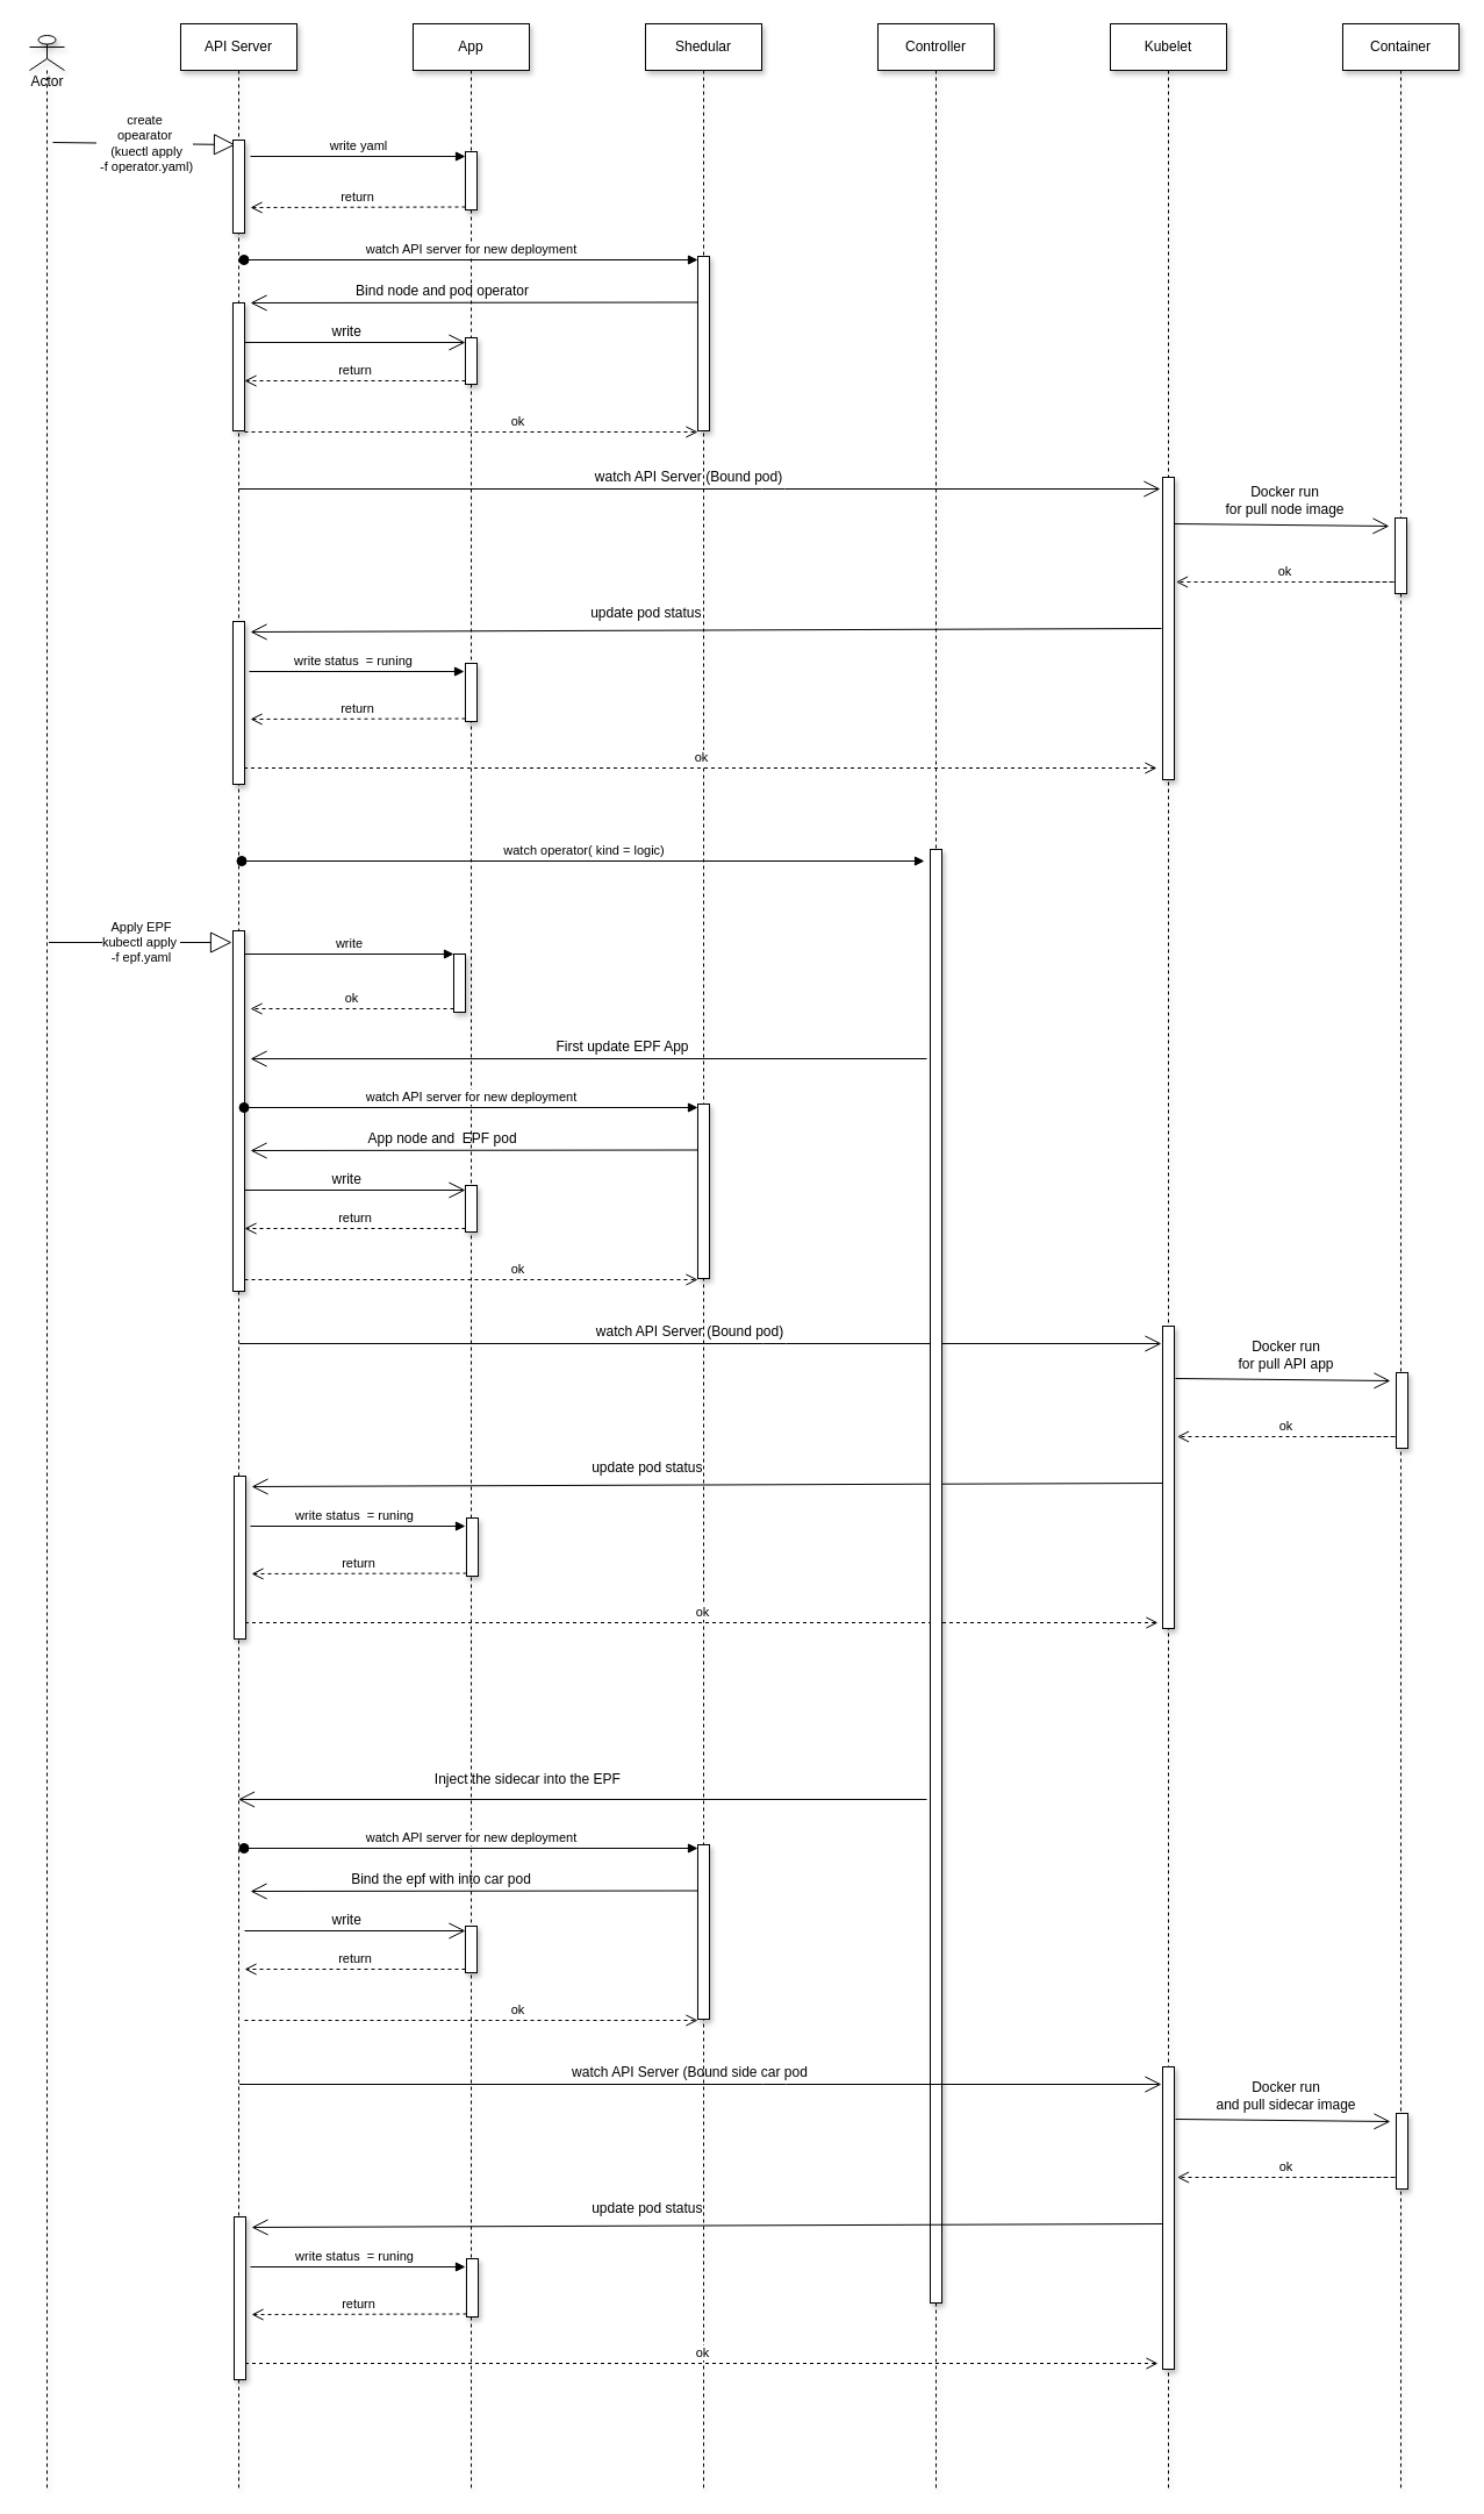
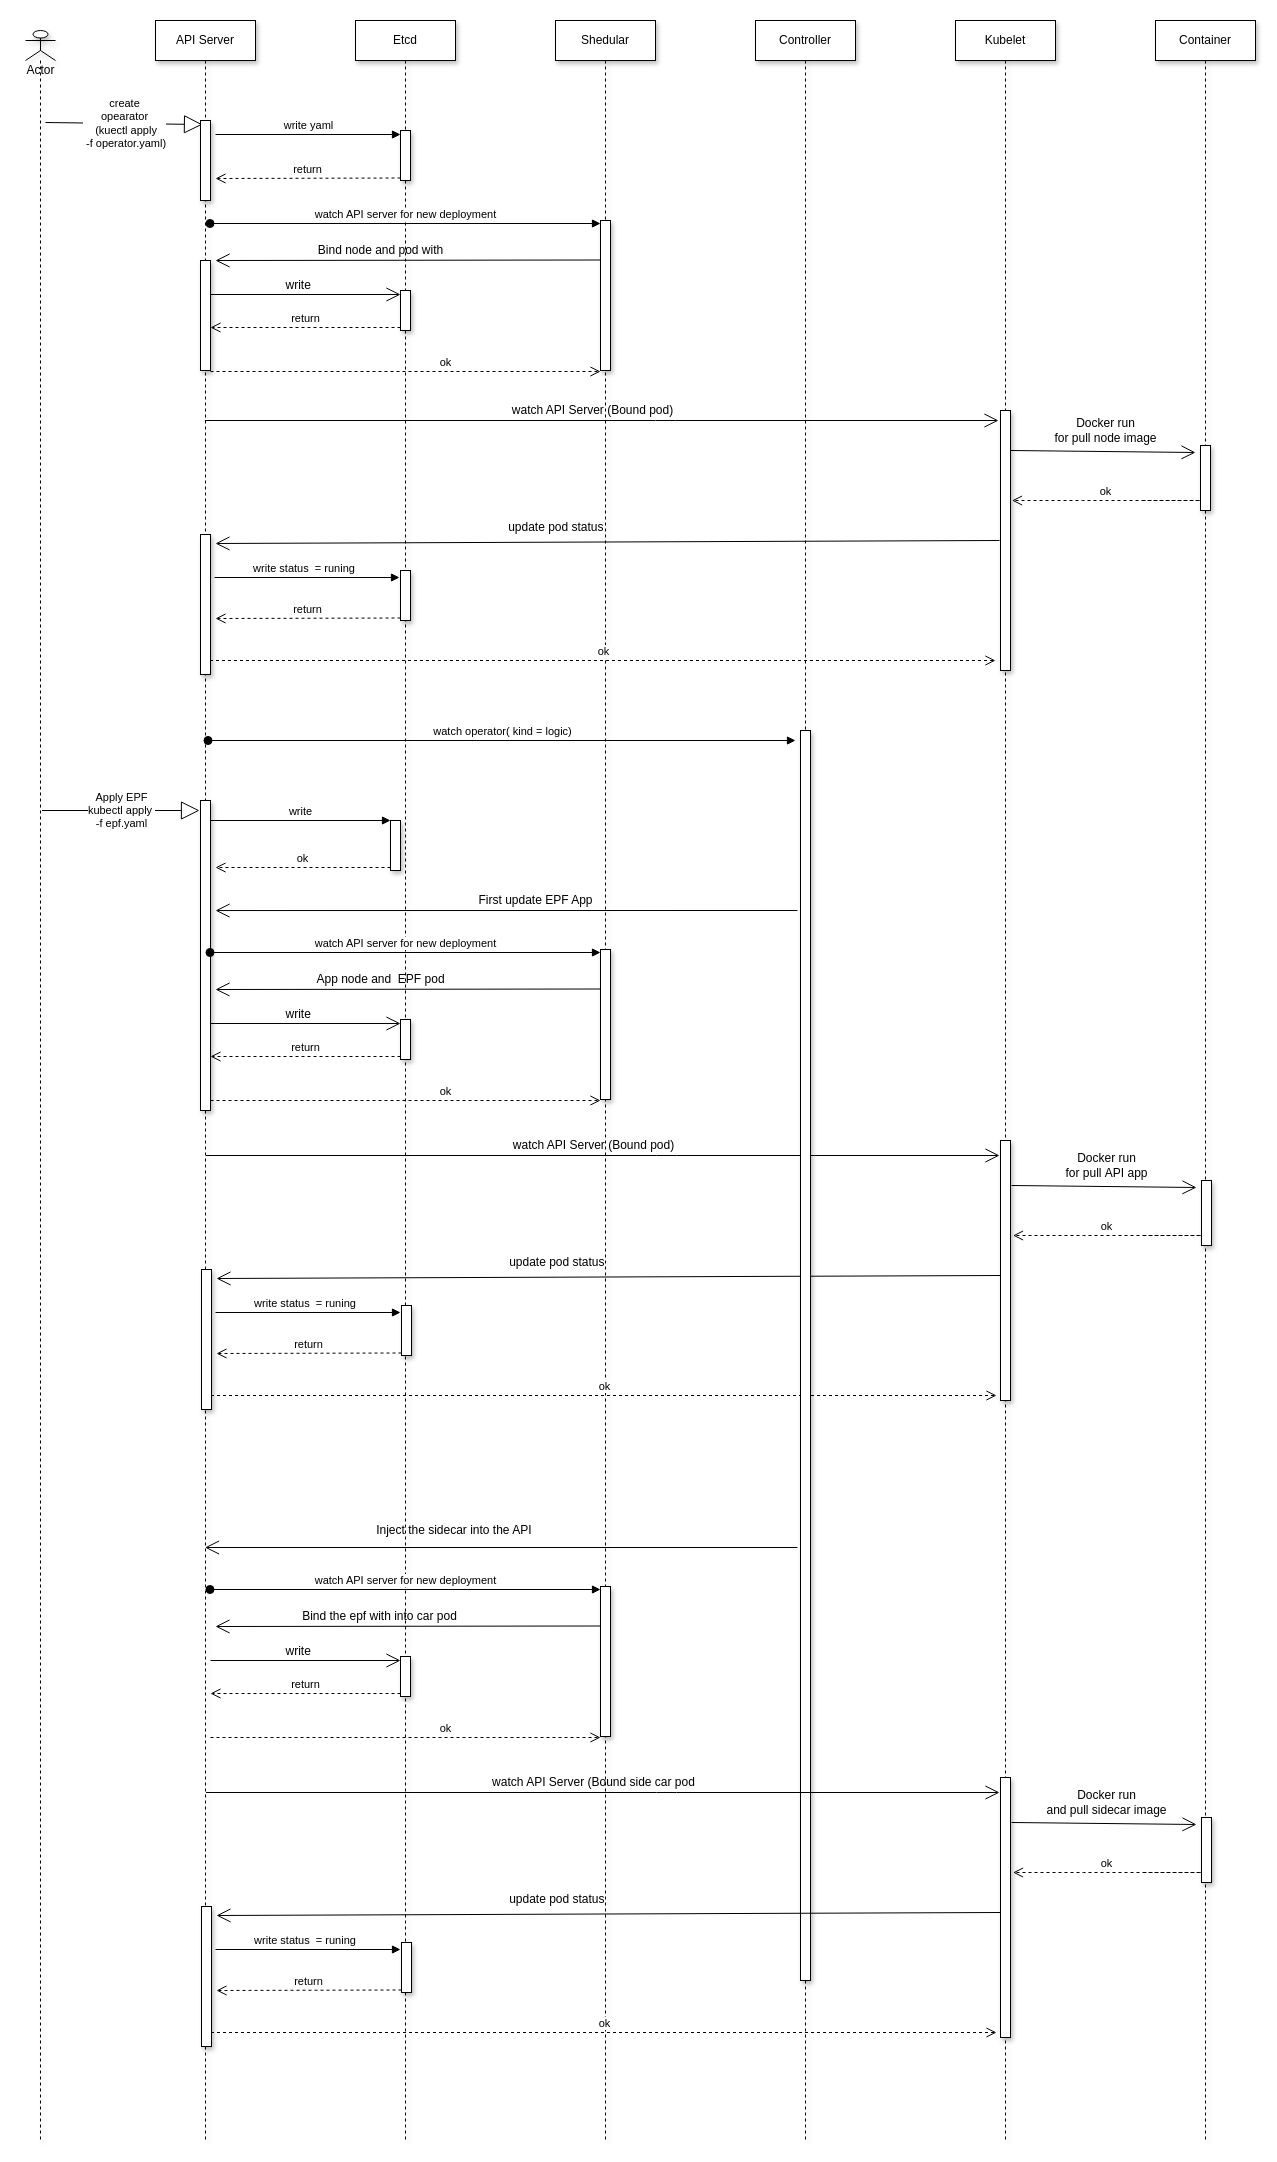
- <mxCell id="5" value="App" style="shape=umlLifeline;perimeter=lifelinePerimeter;whiteSpace=wrap;html=1;container=1;collapsible=0;recursiveResize=0;outlineConnect=0;shadow=1;" parent="1" vertex="1"><mxGeometry x="355" y="20" width="100" height="2120" as="geometry" /></mxCell>
+ <mxCell id="5" value="Etcd" style="shape=umlLifeline;perimeter=lifelinePerimeter;whiteSpace=wrap;html=1;container=1;collapsible=0;recursiveResize=0;outlineConnect=0;shadow=1;" parent="1" vertex="1"><mxGeometry x="355" y="20" width="100" height="2120" as="geometry" /></mxCell>
- <mxCell id="22" value="Bind node and pod operator" style="text;html=1;resizable=0;autosize=1;align=center;verticalAlign=middle;points=[];fillColor=none;strokeColor=none;rounded=0;shadow=1;" parent="1" vertex="1"><mxGeometry x="300" y="240" width="160" height="20" as="geometry" /></mxCell>
+ <mxCell id="22" value="Bind node and pod with" style="text;html=1;resizable=0;autosize=1;align=center;verticalAlign=middle;points=[];fillColor=none;strokeColor=none;rounded=0;shadow=1;" parent="1" vertex="1"><mxGeometry x="300" y="240" width="160" height="20" as="geometry" /></mxCell>
- <mxCell id="95" value="Inject the sidecar into the EPF&amp;nbsp;" style="text;html=1;align=center;verticalAlign=middle;resizable=0;points=[];autosize=1;" parent="1" vertex="1"><mxGeometry x="365" y="1520" width="180" height="20" as="geometry" /></mxCell>
+ <mxCell id="95" value="Inject the sidecar into the API&amp;nbsp;" style="text;html=1;align=center;verticalAlign=middle;resizable=0;points=[];autosize=1;" parent="1" vertex="1"><mxGeometry x="365" y="1520" width="180" height="20" as="geometry" /></mxCell>
